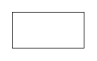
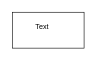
+ <mxCell id="3" value="Text" style="text;html=1;strokeColor=none;fillColor=none;align=center;verticalAlign=middle;whiteSpace=wrap;rounded=0;" vertex="1" parent="1"><mxGeometry x="40" y="30" width="60" height="30" as="geometry" /></mxCell>
